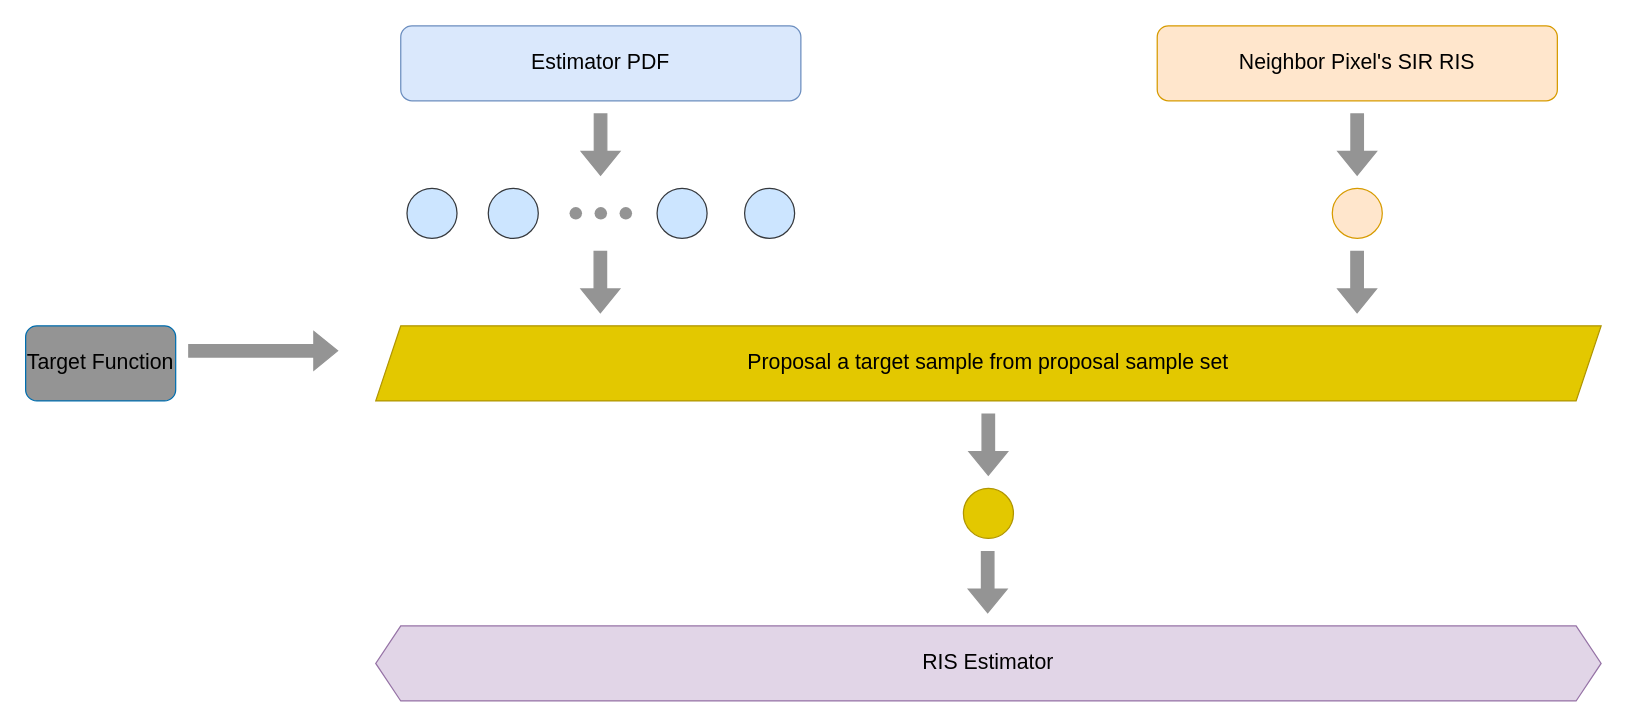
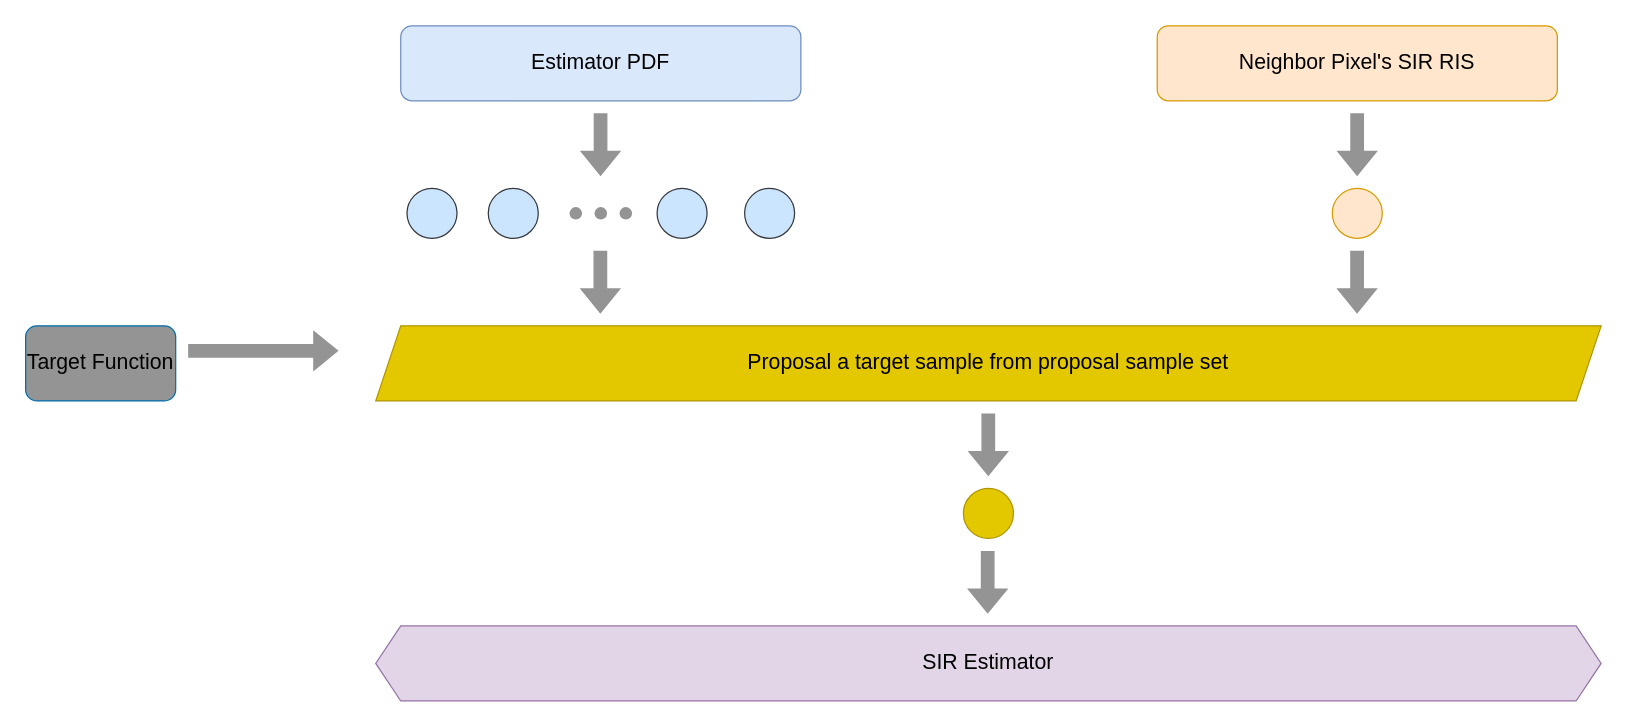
- <mxCell id="18" value="&lt;font style=&quot;font-size: 17px;&quot;&gt;RIS Estimator&lt;/font&gt;" style="shape=hexagon;perimeter=hexagonPerimeter2;whiteSpace=wrap;html=1;fixedSize=1;fillColor=#e1d5e7;strokeColor=#9673a6;" parent="1" vertex="1"><mxGeometry x="300" y="500" width="980" height="60" as="geometry" /></mxCell>
+ <mxCell id="18" value="&lt;font style=&quot;font-size: 17px;&quot;&gt;SIR Estimator&lt;/font&gt;" style="shape=hexagon;perimeter=hexagonPerimeter2;whiteSpace=wrap;html=1;fixedSize=1;fillColor=#e1d5e7;strokeColor=#9673a6;" parent="1" vertex="1"><mxGeometry x="300" y="500" width="980" height="60" as="geometry" /></mxCell>
